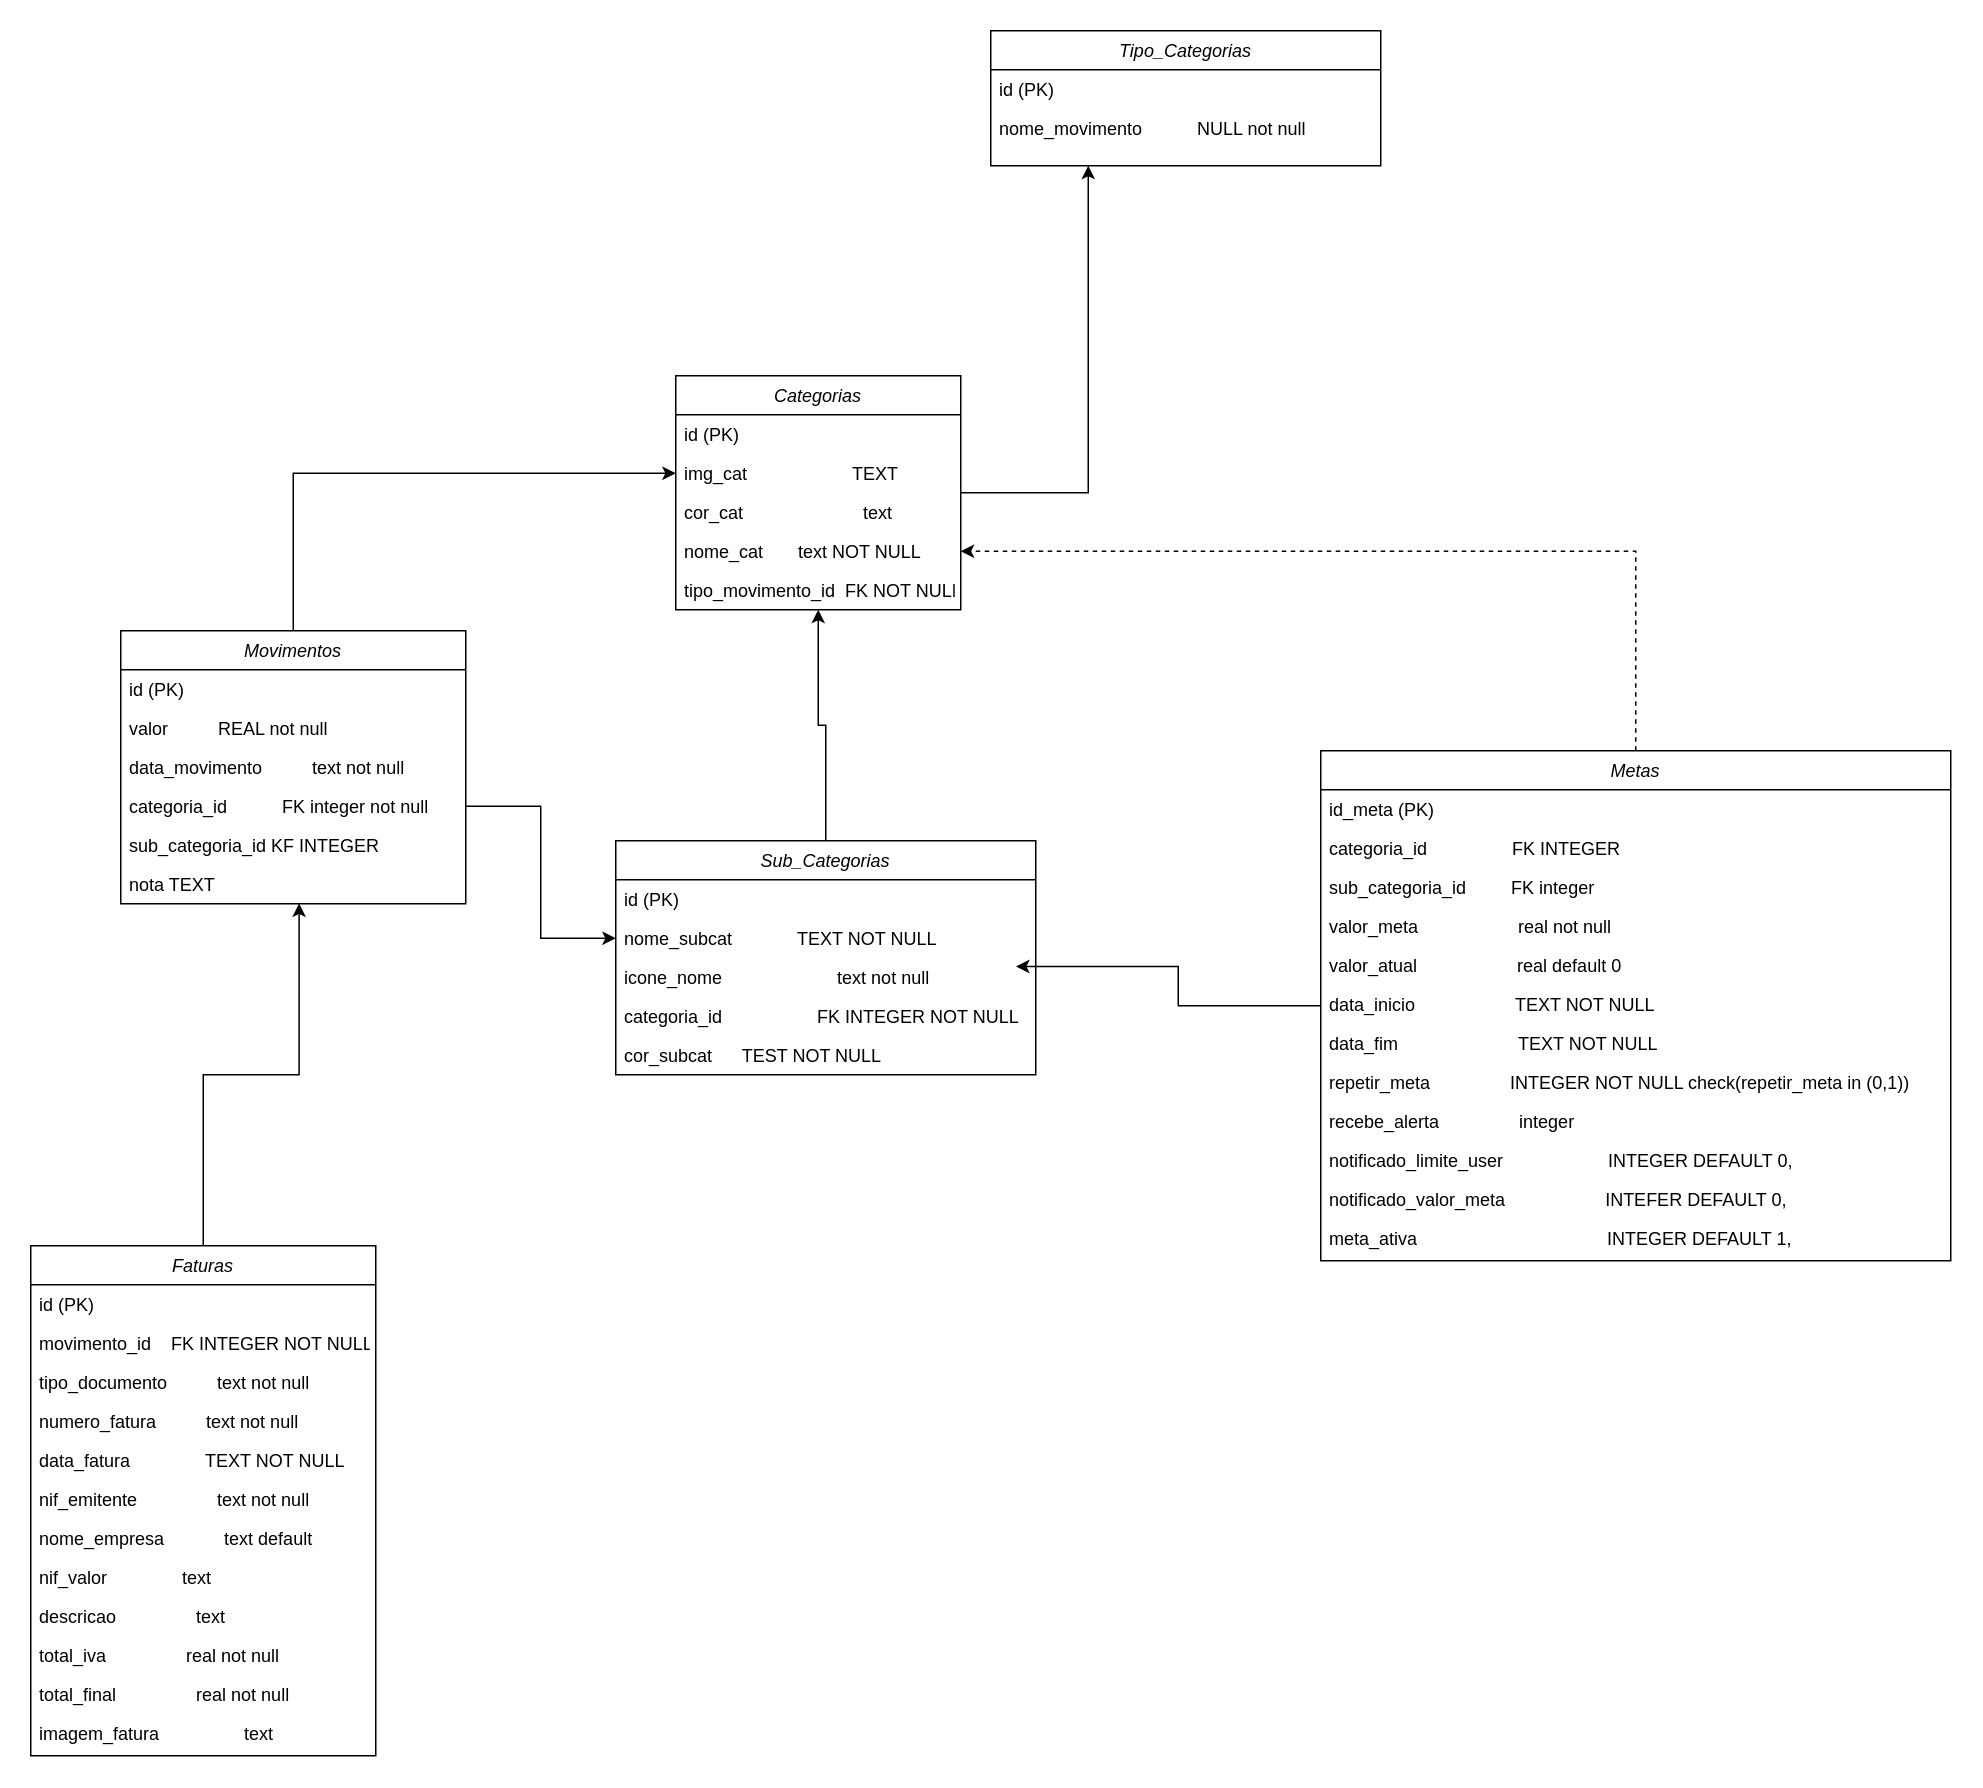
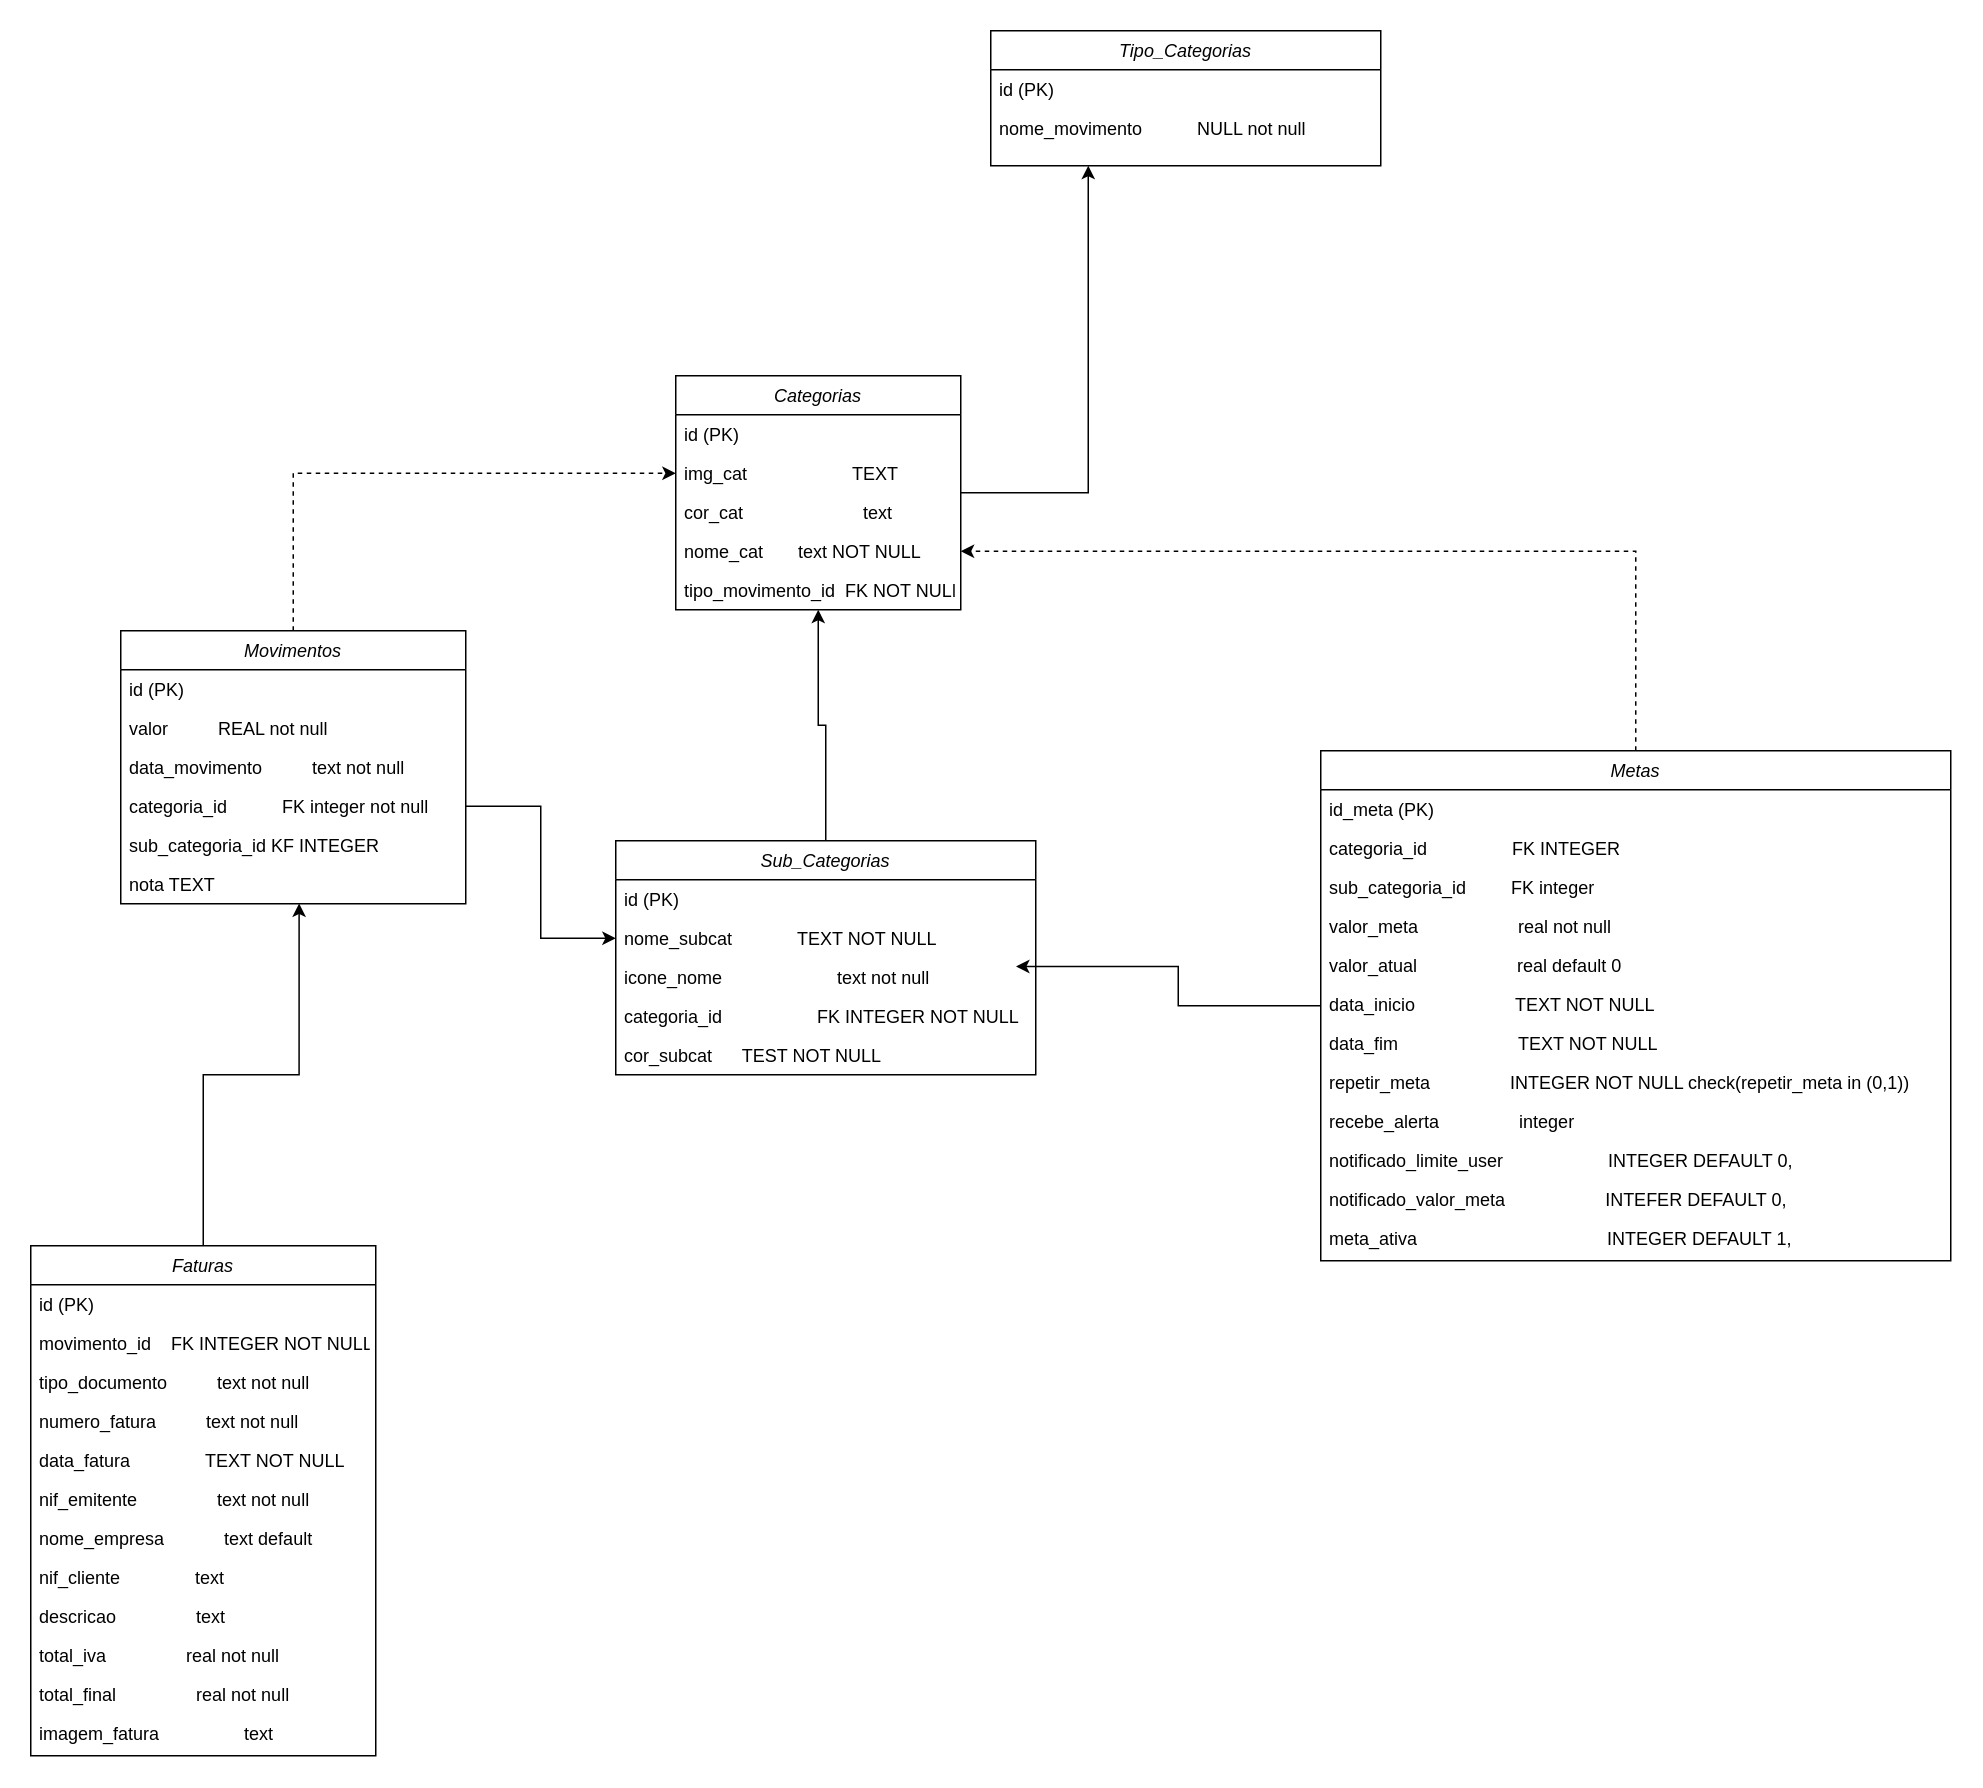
- <mxCell id="19" style="edgeStyle=orthogonalEdgeStyle;rounded=0;orthogonalLoop=1;jettySize=auto;html=1;" edge="1" parent="1" source="20" target="5"><mxGeometry relative="1" as="geometry"><mxPoint x="360" y="511" as="targetPoint" /></mxGeometry></mxCell>
+ <mxCell id="19" style="edgeStyle=orthogonalEdgeStyle;rounded=0;orthogonalLoop=1;jettySize=auto;html=1;dashed=1;" edge="1" parent="1" source="20" target="5"><mxGeometry relative="1" as="geometry"><mxPoint x="360" y="511" as="targetPoint" /></mxGeometry></mxCell>
- <mxCell id="35" value="nif_valor               text " style="text;align=left;verticalAlign=top;spacingLeft=4;spacingRight=4;overflow=hidden;rotatable=0;points=[[0,0.5],[1,0.5]];portConstraint=eastwest;rounded=0;shadow=0;html=0;" vertex="1" parent="27"><mxGeometry y="208" width="230" height="26" as="geometry" /></mxCell>
+ <mxCell id="35" value="nif_cliente               text " style="text;align=left;verticalAlign=top;spacingLeft=4;spacingRight=4;overflow=hidden;rotatable=0;points=[[0,0.5],[1,0.5]];portConstraint=eastwest;rounded=0;shadow=0;html=0;" vertex="1" parent="27"><mxGeometry y="208" width="230" height="26" as="geometry" /></mxCell>
